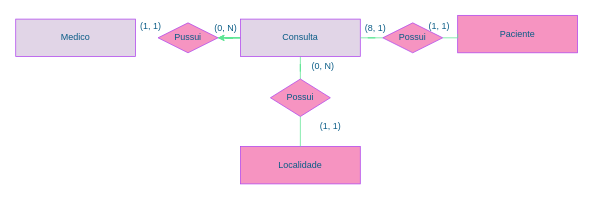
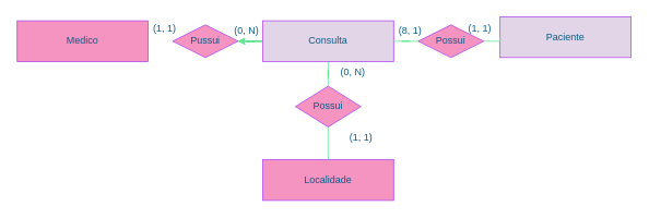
- <mxCell id="3" value="Paciente" style="whiteSpace=wrap;html=1;align=center;labelBackgroundColor=none;fillColor=#F694C1;strokeColor=#AF45ED;fontColor=#095C86;" vertex="1" parent="1"><mxGeometry x="610" y="20" width="160" height="50" as="geometry" /></mxCell>
+ <mxCell id="3" value="Paciente" style="whiteSpace=wrap;html=1;align=center;labelBackgroundColor=none;fillColor=#e1d5e7;strokeColor=#AF45ED;fontColor=#095C86;" vertex="1" parent="1"><mxGeometry x="610" y="20" width="160" height="50" as="geometry" /></mxCell>
- <mxCell id="2" value="Medico" style="whiteSpace=wrap;html=1;align=center;labelBackgroundColor=none;fillColor=#e1d5e7;strokeColor=#AF45ED;fontColor=#095C86;" vertex="1" parent="1"><mxGeometry x="20" y="25" width="160" height="50" as="geometry" /></mxCell>
+ <mxCell id="2" value="Medico" style="whiteSpace=wrap;html=1;align=center;labelBackgroundColor=none;fillColor=#F694C1;strokeColor=#AF45ED;fontColor=#095C86;" vertex="1" parent="1"><mxGeometry x="20" y="25" width="160" height="50" as="geometry" /></mxCell>
